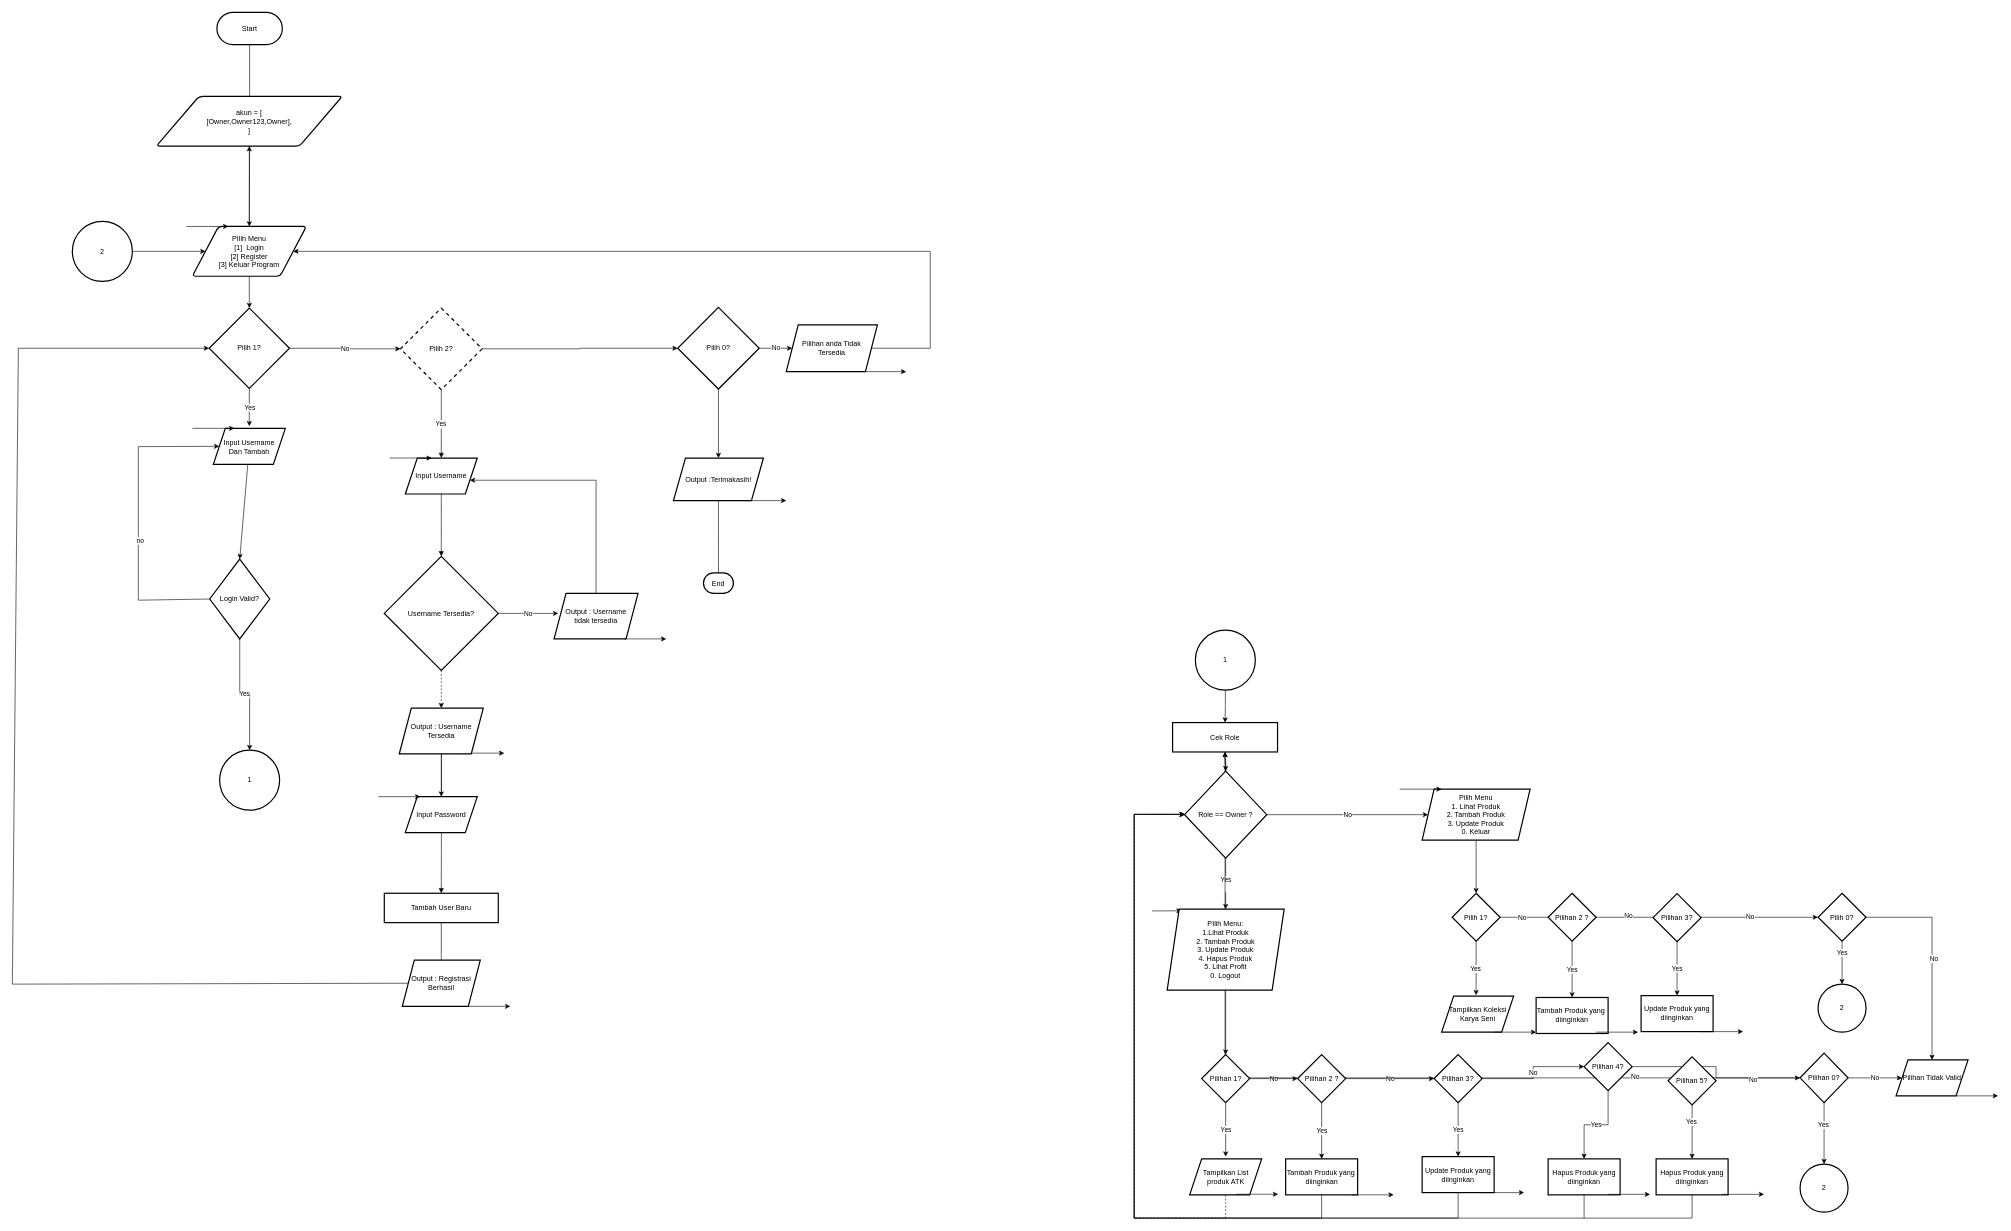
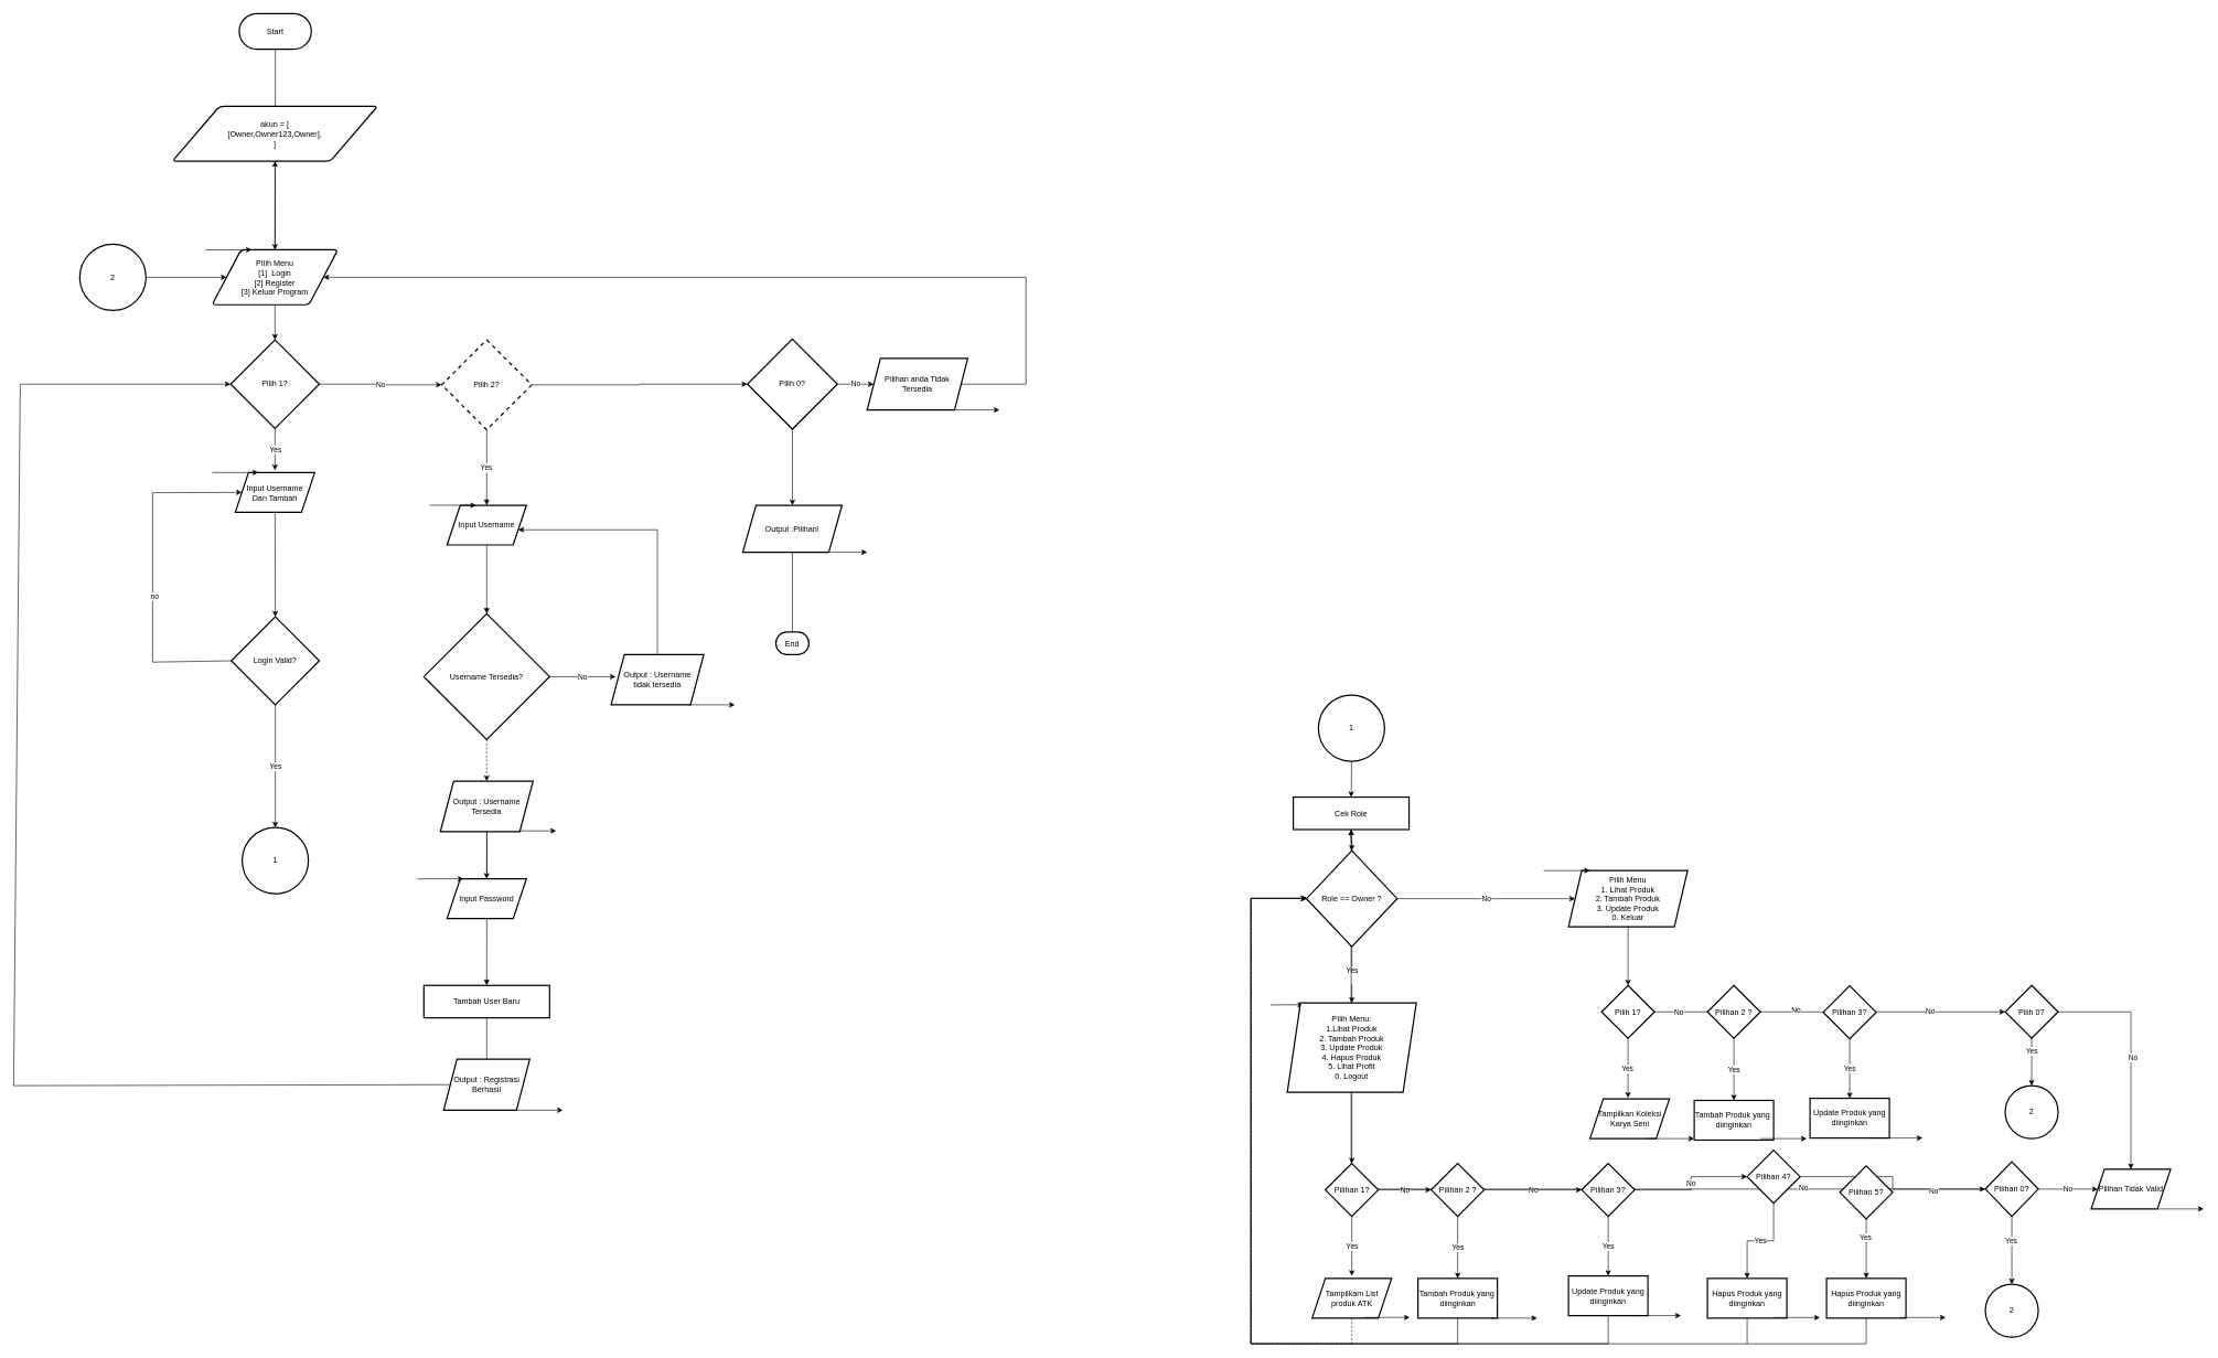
- <mxCell id="75" value="Output :Terimakasih!" style="shape=parallelogram;perimeter=parallelogramPerimeter;whiteSpace=wrap;html=1;fixedSize=1;strokeWidth=2;" parent="1" vertex="1"><mxGeometry x="1122" y="763" width="150" height="71" as="geometry" /></mxCell>
+ <mxCell id="75" value="Output :Pilihan!" style="shape=parallelogram;perimeter=parallelogramPerimeter;whiteSpace=wrap;html=1;fixedSize=1;strokeWidth=2;" parent="1" vertex="1"><mxGeometry x="1122" y="763" width="150" height="71" as="geometry" /></mxCell>
- <mxCell id="10" value="Login Valid?" style="rhombus;strokeWidth=2;whiteSpace=wrap;" parent="1" vertex="1"><mxGeometry x="349" y="931.5" width="100" height="133" as="geometry" /></mxCell>
+ <mxCell id="10" value="Login Valid?" style="rhombus;strokeWidth=2;whiteSpace=wrap;" parent="1" vertex="1"><mxGeometry x="349" y="931.5" width="133" height="133" as="geometry" /></mxCell>
- <mxCell id="91" value="Tampilkan List&lt;div&gt;produk ATK&lt;/div&gt;" style="shape=parallelogram;perimeter=parallelogramPerimeter;whiteSpace=wrap;html=1;fixedSize=1;strokeWidth=2;" parent="1" vertex="1"><mxGeometry x="1982.5" y="1931.25" width="120" height="60" as="geometry" /></mxCell>
+ <mxCell id="91" value="Tampilkam List&lt;div&gt;produk ATK&lt;/div&gt;" style="shape=parallelogram;perimeter=parallelogramPerimeter;whiteSpace=wrap;html=1;fixedSize=1;strokeWidth=2;" parent="1" vertex="1"><mxGeometry x="1982.5" y="1931.25" width="120" height="60" as="geometry" /></mxCell>
